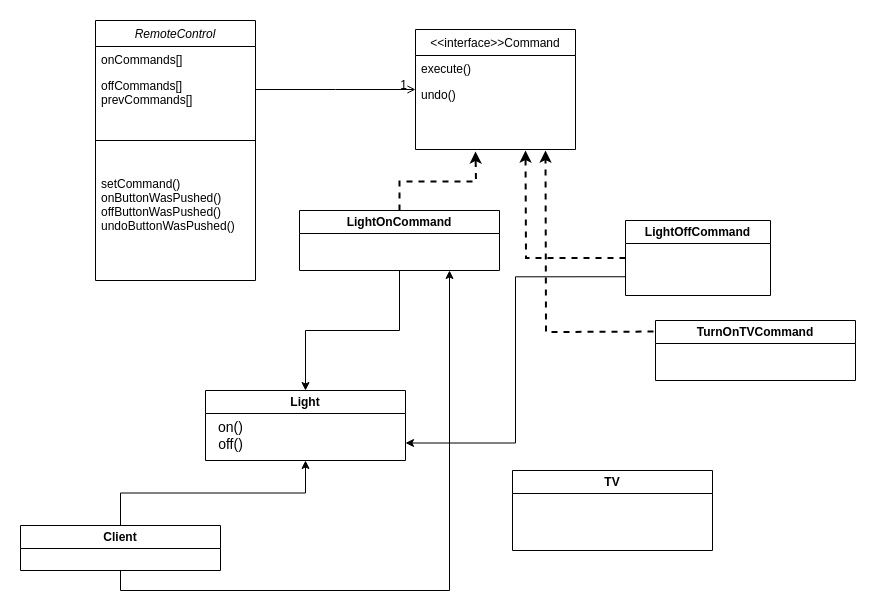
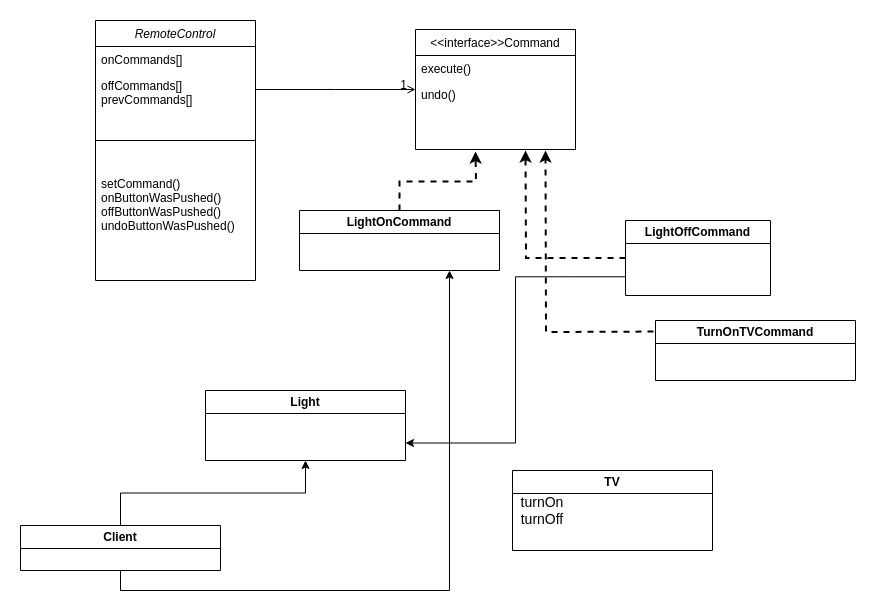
- <mxCell id="13" style="edgeStyle=orthogonalEdgeStyle;rounded=0;orthogonalLoop=1;jettySize=auto;html=1;exitX=0.5;exitY=1;exitDx=0;exitDy=0;entryX=0.5;entryY=0;entryDx=0;entryDy=0;" parent="1" source="14" target="21" edge="1"><mxGeometry relative="1" as="geometry" /></mxCell>
- <mxCell id="22" value="&lt;font style=&quot;font-size: 14px;&quot;&gt;on()&lt;/font&gt;&lt;div style=&quot;font-size: 14px;&quot;&gt;&lt;font style=&quot;font-size: 14px;&quot;&gt;off()&lt;/font&gt;&lt;/div&gt;" style="text;html=1;align=center;verticalAlign=middle;resizable=0;points=[];autosize=1;strokeColor=none;fillColor=none;" parent="21" vertex="1"><mxGeometry y="20" width="50" height="50" as="geometry" /></mxCell>
+ <mxCell id="24" value="&lt;font style=&quot;font-size: 14px;&quot;&gt;turnOn&lt;/font&gt;&lt;div style=&quot;font-size: 14px;&quot;&gt;&lt;font style=&quot;font-size: 14px;&quot;&gt;turnOff&lt;/font&gt;&lt;/div&gt;" style="text;html=1;align=center;verticalAlign=middle;whiteSpace=wrap;rounded=0;" parent="23" vertex="1"><mxGeometry y="25" width="60" height="30" as="geometry" /></mxCell>
